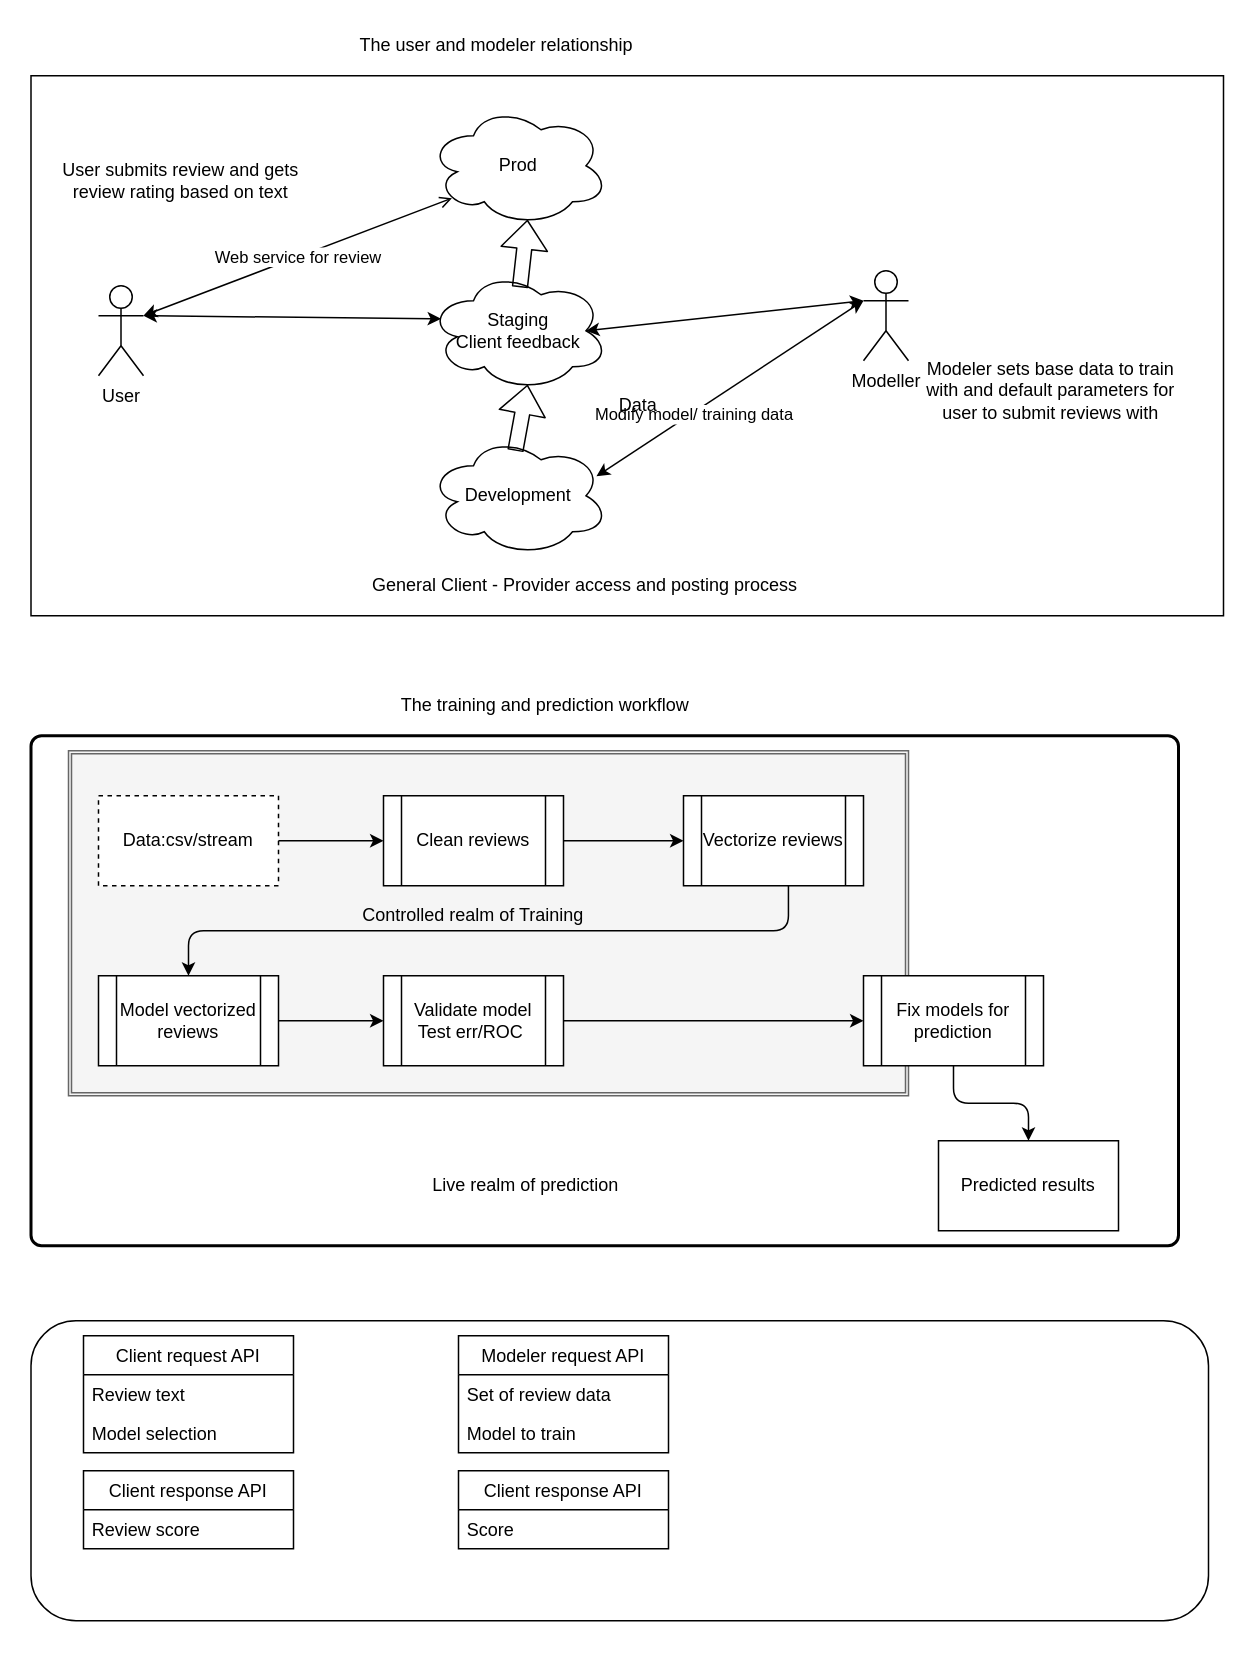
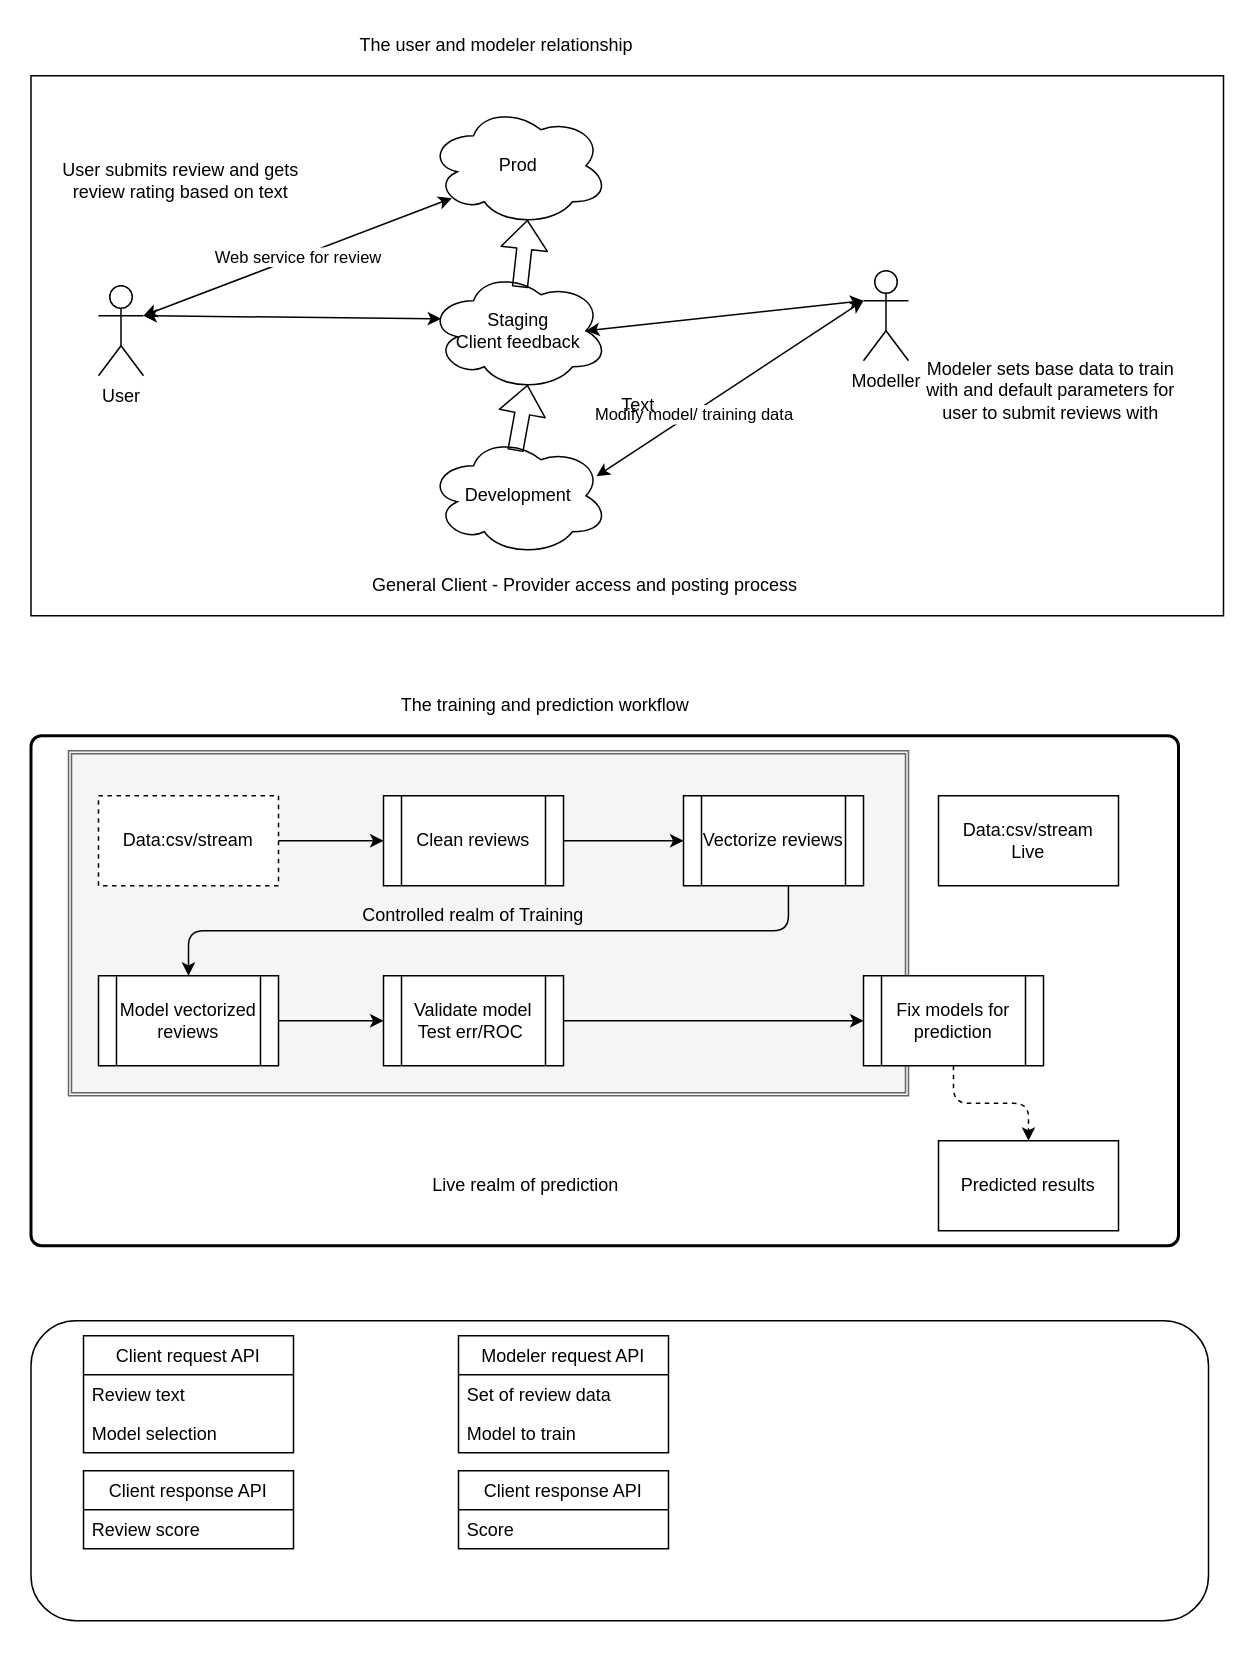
- <mxCell id="8" value="Web service for review" style="endArrow=open;startArrow=classic;html=1;exitX=1;exitY=0.333;exitDx=0;exitDy=0;exitPerimeter=0;entryX=0.13;entryY=0.77;entryDx=0;entryDy=0;entryPerimeter=0;" edge="1" parent="1" source="5" target="7"><mxGeometry width="50" height="50" relative="1" as="geometry"><mxPoint x="125" y="230" as="sourcePoint" /><mxPoint x="175" y="180" as="targetPoint" /></mxGeometry></mxCell>
+ <mxCell id="8" value="Web service for review" style="endArrow=classic;startArrow=classic;html=1;exitX=1;exitY=0.333;exitDx=0;exitDy=0;exitPerimeter=0;entryX=0.13;entryY=0.77;entryDx=0;entryDy=0;entryPerimeter=0;" edge="1" parent="1" source="5" target="7"><mxGeometry width="50" height="50" relative="1" as="geometry"><mxPoint x="125" y="230" as="sourcePoint" /><mxPoint x="175" y="180" as="targetPoint" /></mxGeometry></mxCell>
- <mxCell id="36" value="Data" style="text;html=1;strokeColor=none;fillColor=none;align=center;verticalAlign=middle;whiteSpace=wrap;rounded=0;" vertex="1" parent="1"><mxGeometry x="405" y="260" width="40" height="20" as="geometry" /></mxCell>
+ <mxCell id="36" value="Text" style="text;html=1;strokeColor=none;fillColor=none;align=center;verticalAlign=middle;whiteSpace=wrap;rounded=0;" vertex="1" parent="1"><mxGeometry x="405" y="260" width="40" height="20" as="geometry" /></mxCell>
+ <mxCell id="31" value="Data:csv/stream &lt;br&gt;Live" style="rounded=0;whiteSpace=wrap;html=1;" vertex="1" parent="1"><mxGeometry x="625" y="530" width="120" height="60" as="geometry" /></mxCell>
- <mxCell id="33" value="" style="edgeStyle=elbowEdgeStyle;elbow=vertical;endArrow=classic;html=1;entryX=0.5;entryY=0;entryDx=0;entryDy=0;" edge="1" parent="1" source="24" target="32"><mxGeometry width="50" height="50" relative="1" as="geometry"><mxPoint x="405" y="740" as="sourcePoint" /><mxPoint x="455" y="690" as="targetPoint" /></mxGeometry></mxCell>
+ <mxCell id="33" value="" style="edgeStyle=elbowEdgeStyle;elbow=vertical;endArrow=classic;html=1;entryX=0.5;entryY=0;entryDx=0;entryDy=0;dashed=1;" edge="1" parent="1" source="24" target="32"><mxGeometry width="50" height="50" relative="1" as="geometry"><mxPoint x="405" y="740" as="sourcePoint" /><mxPoint x="455" y="690" as="targetPoint" /></mxGeometry></mxCell>
